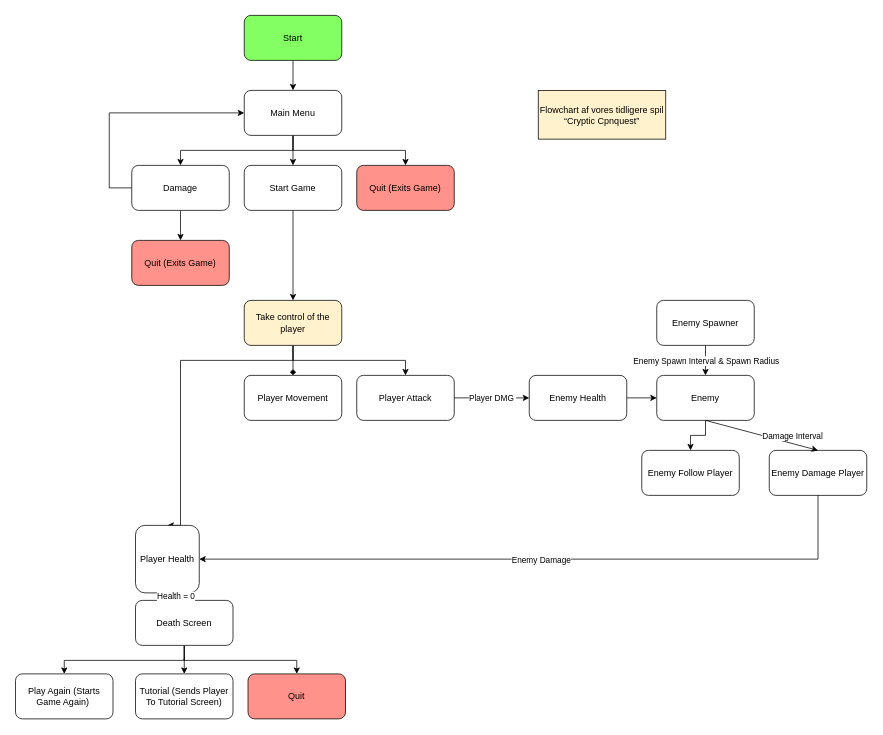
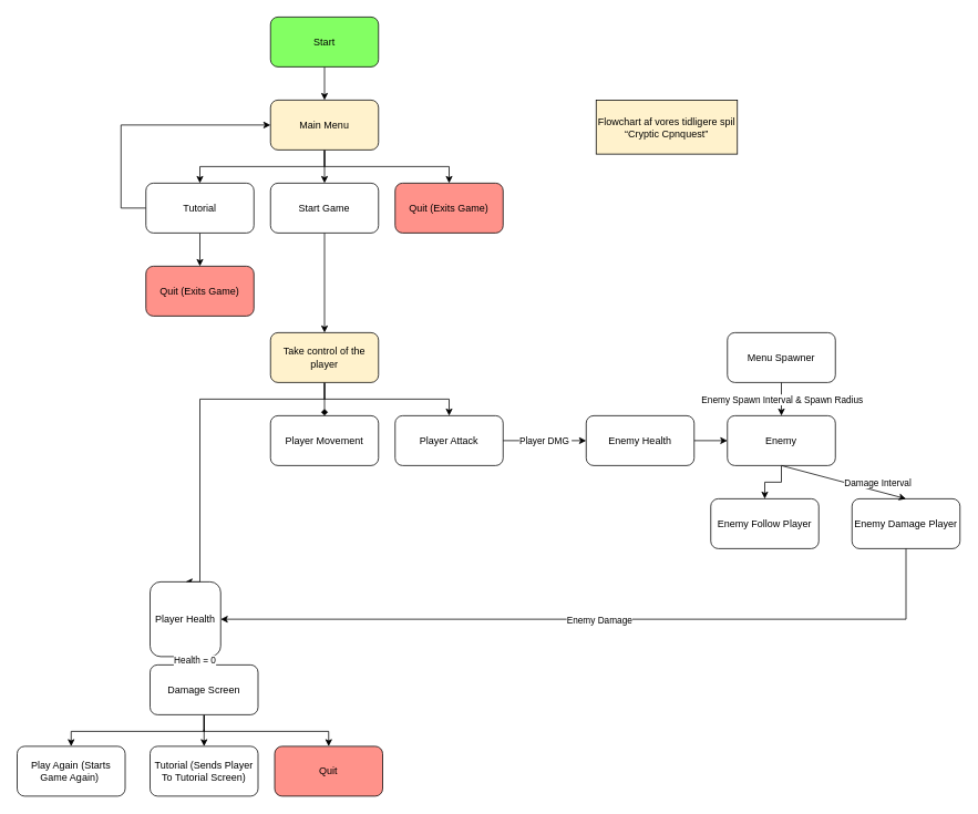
- <mxCell id="7" value="Main Menu" style="rounded=1;whiteSpace=wrap;html=1;" parent="1" vertex="1"><mxGeometry x="325" y="120" width="130" height="60" as="geometry" /></mxCell>
+ <mxCell id="7" value="Main Menu" style="rounded=1;whiteSpace=wrap;html=1;fillColor=#fff2cc;" parent="1" vertex="1"><mxGeometry x="325" y="120" width="130" height="60" as="geometry" /></mxCell>
- <mxCell id="10" value="Damage" style="rounded=1;whiteSpace=wrap;html=1;" parent="1" vertex="1"><mxGeometry x="175" y="220" width="130" height="60" as="geometry" /></mxCell>
+ <mxCell id="10" value="Tutorial" style="rounded=1;whiteSpace=wrap;html=1;" parent="1" vertex="1"><mxGeometry x="175" y="220" width="130" height="60" as="geometry" /></mxCell>
- <mxCell id="31" value="Enemy Spawner" style="rounded=1;whiteSpace=wrap;html=1;" parent="1" vertex="1"><mxGeometry x="875" y="400" width="130" height="60" as="geometry" /></mxCell>
+ <mxCell id="31" value="Menu Spawner" style="rounded=1;whiteSpace=wrap;html=1;" parent="1" vertex="1"><mxGeometry x="875" y="400" width="130" height="60" as="geometry" /></mxCell>
- <mxCell id="25" value="Death Screen" style="rounded=1;whiteSpace=wrap;html=1;" parent="1" vertex="1"><mxGeometry x="180" y="800" width="130" height="60" as="geometry" /></mxCell>
+ <mxCell id="25" value="Damage Screen" style="rounded=1;whiteSpace=wrap;html=1;" parent="1" vertex="1"><mxGeometry x="180" y="800" width="130" height="60" as="geometry" /></mxCell>
